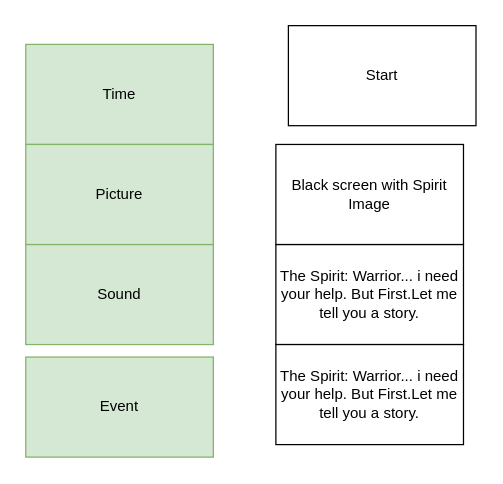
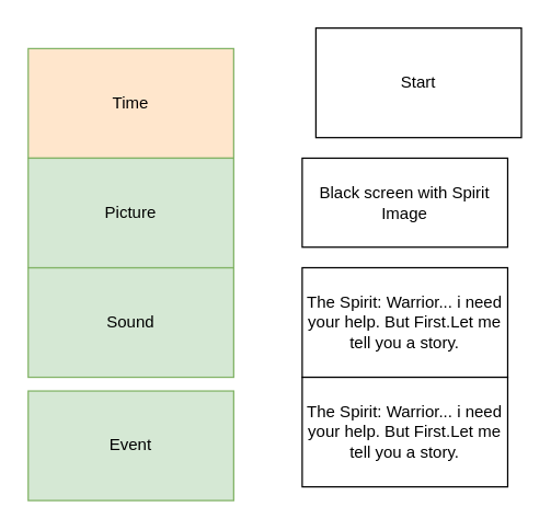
- <mxCell id="2" value="Time" style="rounded=0;whiteSpace=wrap;html=1;fillColor=#d5e8d4;strokeColor=#82b366;" parent="1" vertex="1"><mxGeometry x="20" y="35" width="150" height="80" as="geometry" /></mxCell>
+ <mxCell id="2" value="Time" style="rounded=0;whiteSpace=wrap;html=1;fillColor=#ffe6cc;strokeColor=#82b366;" parent="1" vertex="1"><mxGeometry x="20" y="35" width="150" height="80" as="geometry" /></mxCell>
- <mxCell id="7" value="Black screen with Spirit Image" style="rounded=0;whiteSpace=wrap;html=1;" parent="1" vertex="1"><mxGeometry x="220" y="115" width="150" height="80" as="geometry" /></mxCell>
+ <mxCell id="7" value="Black screen with Spirit Image" style="rounded=0;whiteSpace=wrap;html=1;" parent="1" vertex="1"><mxGeometry x="220" y="115" width="150" height="65" as="geometry" /></mxCell>
